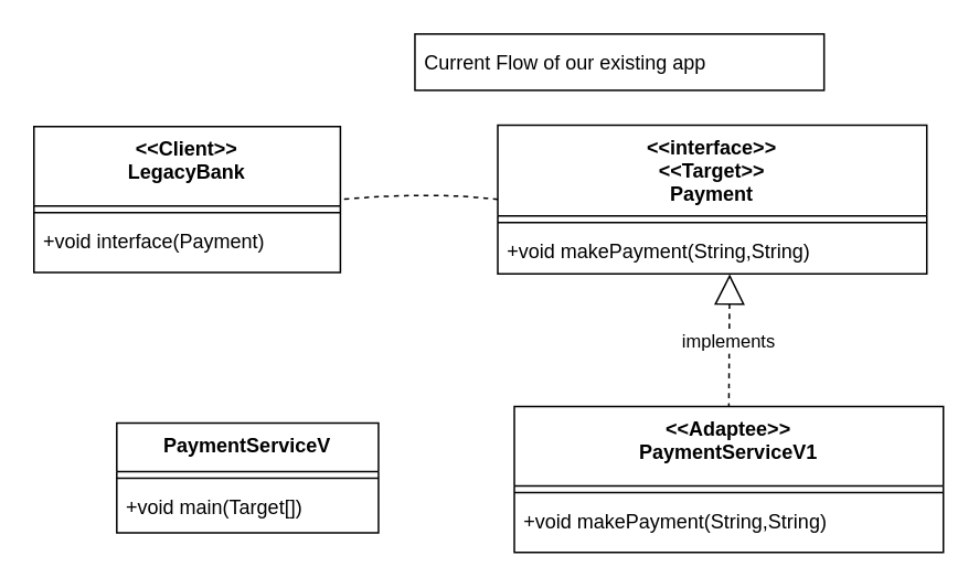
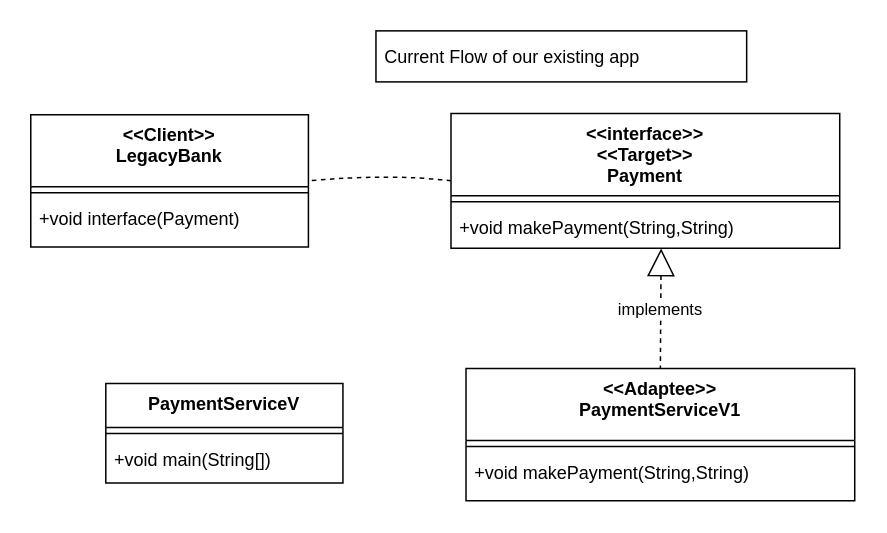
- <mxCell id="4" value="+void main(Target[])" style="text;strokeColor=none;fillColor=none;align=left;verticalAlign=top;spacingLeft=4;spacingRight=4;overflow=hidden;rotatable=0;points=[[0,0.5],[1,0.5]];portConstraint=eastwest;" vertex="1" parent="2"><mxGeometry y="37.2" width="158" height="29" as="geometry" /></mxCell>
+ <mxCell id="4" value="+void main(String[])" style="text;strokeColor=none;fillColor=none;align=left;verticalAlign=top;spacingLeft=4;spacingRight=4;overflow=hidden;rotatable=0;points=[[0,0.5],[1,0.5]];portConstraint=eastwest;" vertex="1" parent="2"><mxGeometry y="37.2" width="158" height="29" as="geometry" /></mxCell>
